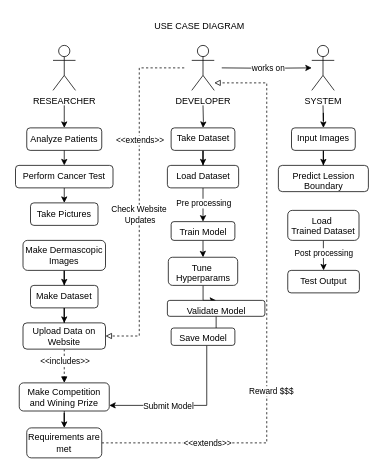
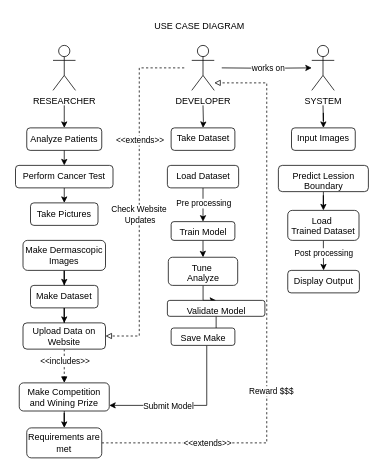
- <mxCell id="27" value="" style="edgeStyle=orthogonalEdgeStyle;rounded=0;orthogonalLoop=1;jettySize=auto;html=1;" parent="1" source="28" target="31" edge="1"><mxGeometry relative="1" as="geometry" /></mxCell>
- <mxCell id="45" value="" style="edgeStyle=orthogonalEdgeStyle;rounded=0;orthogonalLoop=1;jettySize=auto;html=1;" parent="1" source="46" target="48" edge="1"><mxGeometry relative="1" as="geometry" /></mxCell>
+ <mxCell id="47" value="" style="edgeStyle=orthogonalEdgeStyle;rounded=0;orthogonalLoop=1;jettySize=auto;html=1;entryX=0.5;entryY=0;entryDx=0;entryDy=0;" parent="1" source="48" target="43" edge="1"><mxGeometry relative="1" as="geometry"><mxPoint x="430.5" y="322.5" as="targetPoint" /></mxGeometry></mxCell>
- <mxCell id="35" value="Tune&amp;nbsp;&lt;div&gt;Hyperparams&lt;/div&gt;" style="whiteSpace=wrap;html=1;verticalAlign=top;rounded=1;" parent="1" vertex="1"><mxGeometry x="223.75" y="342.5" width="92.5" height="37.5" as="geometry" /></mxCell>
+ <mxCell id="35" value="Tune&amp;nbsp;&lt;div&gt;Analyze&lt;/div&gt;" style="whiteSpace=wrap;html=1;verticalAlign=top;rounded=1;" parent="1" vertex="1"><mxGeometry x="223.75" y="342.5" width="92.5" height="37.5" as="geometry" /></mxCell>
- <mxCell id="44" value="Test&amp;nbsp;Output" style="whiteSpace=wrap;html=1;verticalAlign=top;rounded=1;" parent="1" vertex="1"><mxGeometry x="383" y="360" width="95.5" height="30" as="geometry" /></mxCell>
+ <mxCell id="44" value="Display&amp;nbsp;Output" style="whiteSpace=wrap;html=1;verticalAlign=top;rounded=1;" parent="1" vertex="1"><mxGeometry x="383" y="360" width="95.5" height="30" as="geometry" /></mxCell>
- <mxCell id="40" value="Save Model" style="whiteSpace=wrap;html=1;verticalAlign=top;rounded=1;" parent="1" vertex="1"><mxGeometry x="227.5" y="436.87" width="85" height="23.13" as="geometry" /></mxCell>
+ <mxCell id="40" value="Save Make" style="whiteSpace=wrap;html=1;verticalAlign=top;rounded=1;" parent="1" vertex="1"><mxGeometry x="227.5" y="436.87" width="85" height="23.13" as="geometry" /></mxCell>
